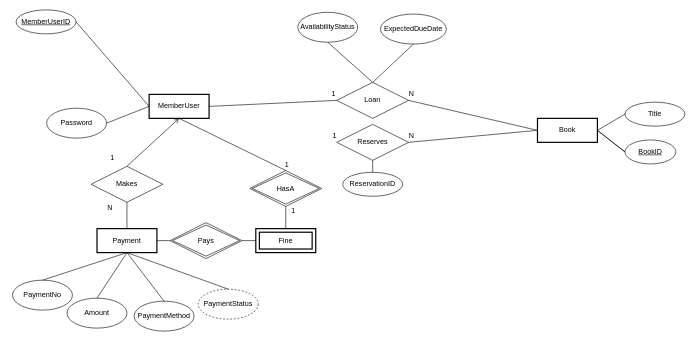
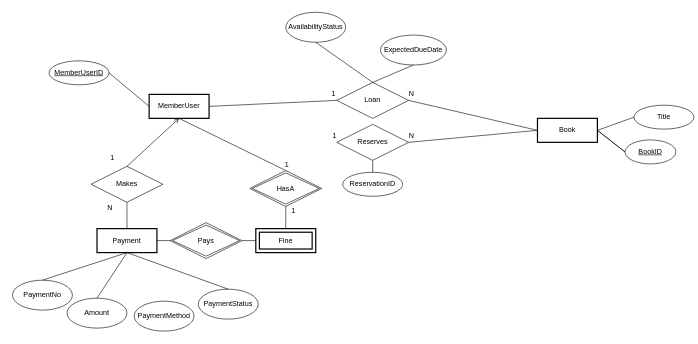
- <mxCell id="5" value="MemberUserID" style="ellipse;whiteSpace=wrap;html=1;align=center;fontStyle=4;" parent="1" vertex="1"><mxGeometry x="26" y="16" width="100" height="40" as="geometry" /></mxCell>
+ <mxCell id="5" value="MemberUserID" style="ellipse;whiteSpace=wrap;html=1;align=center;fontStyle=4;" parent="1" vertex="1"><mxGeometry x="81" y="101" width="100" height="40" as="geometry" /></mxCell>
- <mxCell id="31" value="AvailabilityStatus" style="ellipse;whiteSpace=wrap;html=1;align=center;" parent="1" vertex="1"><mxGeometry x="496" y="20" width="100" height="50" as="geometry" /></mxCell>
+ <mxCell id="31" value="AvailabilityStatus" style="ellipse;whiteSpace=wrap;html=1;align=center;" parent="1" vertex="1"><mxGeometry x="476" y="20" width="100" height="50" as="geometry" /></mxCell>
- <mxCell id="14" value="ExpectedDueDate" style="ellipse;whiteSpace=wrap;html=1;align=center;fontStyle=0;" parent="1" vertex="1"><mxGeometry x="634" y="23" width="110" height="50" as="geometry" /></mxCell>
+ <mxCell id="14" value="ExpectedDueDate" style="ellipse;whiteSpace=wrap;html=1;align=center;fontStyle=0;" parent="1" vertex="1"><mxGeometry x="634" y="58" width="110" height="50" as="geometry" /></mxCell>
- <mxCell id="12" value="Title" style="ellipse;whiteSpace=wrap;html=1;align=center;fontStyle=0;" parent="1" vertex="1"><mxGeometry x="1042" y="170" width="100" height="40" as="geometry" /></mxCell>
+ <mxCell id="12" value="Title" style="ellipse;whiteSpace=wrap;html=1;align=center;fontStyle=0;" parent="1" vertex="1"><mxGeometry x="1057" y="175" width="100" height="40" as="geometry" /></mxCell>
- <mxCell id="8" value="" style="endArrow=none;html=1;exitX=1;exitY=0.5;exitDx=0;exitDy=0;entryX=0;entryY=0.5;entryDx=0;entryDy=0;" parent="1" source="6" target="2" edge="1"><mxGeometry width="50" height="50" relative="1" as="geometry"><mxPoint x="508" y="307" as="sourcePoint" /><mxPoint x="186" y="277" as="targetPoint" /></mxGeometry></mxCell>
- <mxCell id="6" value="Password" style="ellipse;whiteSpace=wrap;html=1;align=center;" parent="1" vertex="1"><mxGeometry x="77" y="180" width="100" height="50" as="geometry" /></mxCell>
- <mxCell id="29" value="" style="endArrow=none;html=1;exitX=0.5;exitY=0;exitDx=0;exitDy=0;entryX=0.5;entryY=1;entryDx=0;entryDy=0;" parent="1" source="25" edge="1" target="41"><mxGeometry width="50" height="50" relative="1" as="geometry"><mxPoint x="204" y="567" as="sourcePoint" /><mxPoint x="296" y="427" as="targetPoint" /></mxGeometry></mxCell>
- <mxCell id="26" value="PaymentStatus" style="ellipse;whiteSpace=wrap;html=1;align=center;dashed=1;" parent="1" vertex="1"><mxGeometry x="330" y="482" width="100" height="50" as="geometry" /></mxCell>
+ <mxCell id="26" value="PaymentStatus" style="ellipse;whiteSpace=wrap;html=1;align=center;" parent="1" vertex="1"><mxGeometry x="330" y="482" width="100" height="50" as="geometry" /></mxCell>
